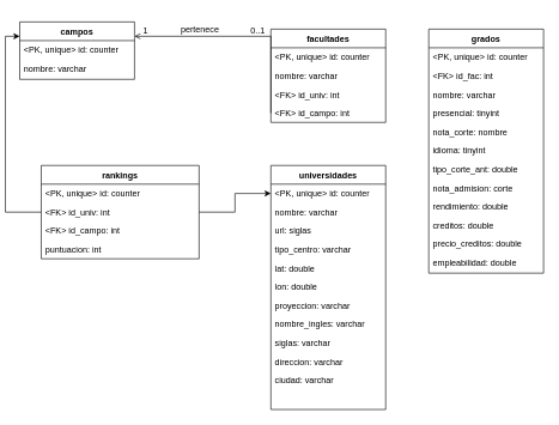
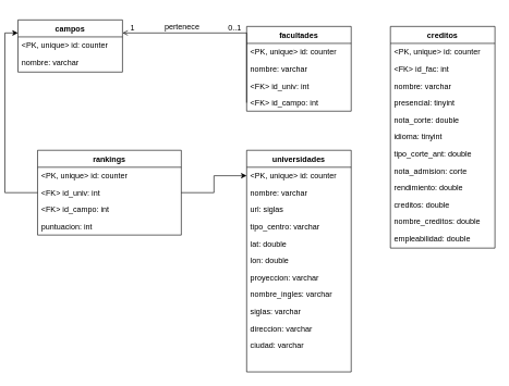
- <mxCell id="19" value="grados" style="swimlane;fontStyle=1;align=center;verticalAlign=top;childLayout=stackLayout;horizontal=1;startSize=26;horizontalStack=0;resizeParent=1;resizeLast=0;collapsible=1;marginBottom=0;rounded=0;shadow=0;strokeWidth=1;" parent="1" vertex="1"><mxGeometry x="590" y="40" width="160" height="340" as="geometry"><mxRectangle x="550" y="140" width="160" height="26" as="alternateBounds" /></mxGeometry></mxCell>
+ <mxCell id="19" value="creditos" style="swimlane;fontStyle=1;align=center;verticalAlign=top;childLayout=stackLayout;horizontal=1;startSize=26;horizontalStack=0;resizeParent=1;resizeLast=0;collapsible=1;marginBottom=0;rounded=0;shadow=0;strokeWidth=1;" parent="1" vertex="1"><mxGeometry x="590" y="40" width="160" height="340" as="geometry"><mxRectangle x="550" y="140" width="160" height="26" as="alternateBounds" /></mxGeometry></mxCell>
- <mxCell id="24" value="nota_corte: nombre" style="text;align=left;verticalAlign=top;spacingLeft=4;spacingRight=4;overflow=hidden;rotatable=0;points=[[0,0.5],[1,0.5]];portConstraint=eastwest;rounded=0;shadow=0;html=0;" parent="19" vertex="1"><mxGeometry y="130" width="160" height="26" as="geometry" /></mxCell>
+ <mxCell id="24" value="nota_corte: double" style="text;align=left;verticalAlign=top;spacingLeft=4;spacingRight=4;overflow=hidden;rotatable=0;points=[[0,0.5],[1,0.5]];portConstraint=eastwest;rounded=0;shadow=0;html=0;" parent="19" vertex="1"><mxGeometry y="130" width="160" height="26" as="geometry" /></mxCell>
- <mxCell id="30" value="precio_creditos: double" style="text;align=left;verticalAlign=top;spacingLeft=4;spacingRight=4;overflow=hidden;rotatable=0;points=[[0,0.5],[1,0.5]];portConstraint=eastwest;rounded=0;shadow=0;html=0;" parent="19" vertex="1"><mxGeometry y="286" width="160" height="26" as="geometry" /></mxCell>
+ <mxCell id="30" value="nombre_creditos: double" style="text;align=left;verticalAlign=top;spacingLeft=4;spacingRight=4;overflow=hidden;rotatable=0;points=[[0,0.5],[1,0.5]];portConstraint=eastwest;rounded=0;shadow=0;html=0;" parent="19" vertex="1"><mxGeometry y="286" width="160" height="26" as="geometry" /></mxCell>
